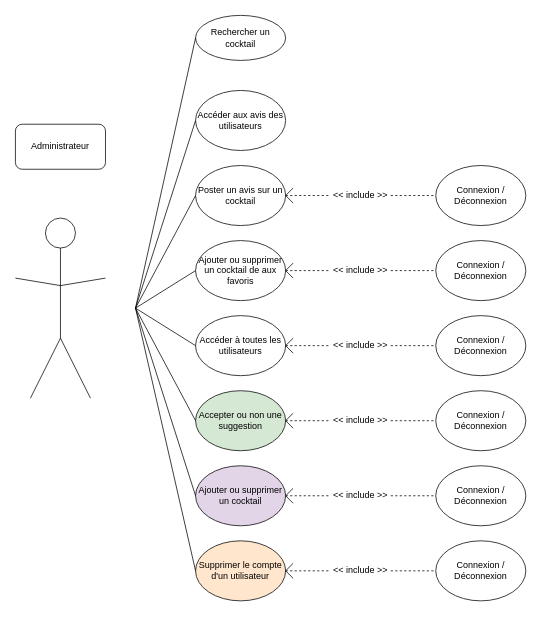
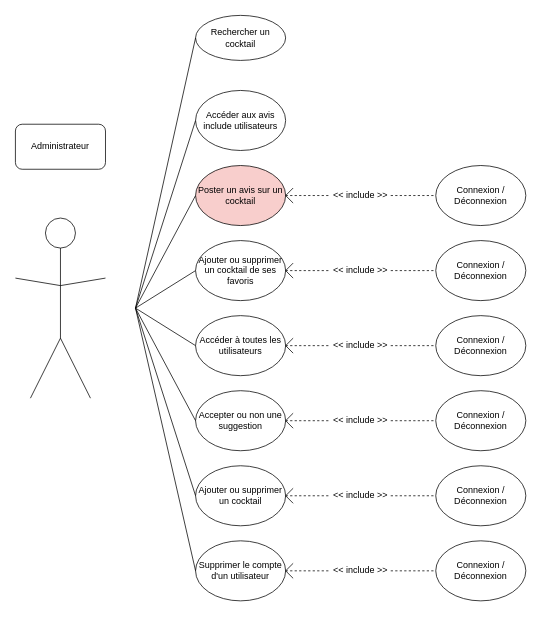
- <mxCell id="9" value="Accéder aux avis des utilisateurs" style="ellipse;whiteSpace=wrap;html=1;" vertex="1" parent="1"><mxGeometry x="260" y="120" width="120" height="80" as="geometry" /></mxCell>
+ <mxCell id="9" value="Accéder aux avis include utilisateurs" style="ellipse;whiteSpace=wrap;html=1;" vertex="1" parent="1"><mxGeometry x="260" y="120" width="120" height="80" as="geometry" /></mxCell>
- <mxCell id="13" value="Poster un avis sur un cocktail" style="ellipse;whiteSpace=wrap;html=1;" vertex="1" parent="1"><mxGeometry x="260" y="220" width="120" height="80" as="geometry" /></mxCell>
+ <mxCell id="13" value="Poster un avis sur un cocktail" style="ellipse;whiteSpace=wrap;html=1;fillColor=#f8cecc;" vertex="1" parent="1"><mxGeometry x="260" y="220" width="120" height="80" as="geometry" /></mxCell>
- <mxCell id="14" value="Ajouter ou supprimer un cocktail de aux favoris" style="ellipse;whiteSpace=wrap;html=1;" vertex="1" parent="1"><mxGeometry x="260" y="320" width="120" height="80" as="geometry" /></mxCell>
+ <mxCell id="14" value="Ajouter ou supprimer un cocktail de ses favoris" style="ellipse;whiteSpace=wrap;html=1;" vertex="1" parent="1"><mxGeometry x="260" y="320" width="120" height="80" as="geometry" /></mxCell>
- <mxCell id="16" value="Accepter ou non une suggestion" style="ellipse;whiteSpace=wrap;html=1;fillColor=#d5e8d4;" vertex="1" parent="1"><mxGeometry x="260" y="520" width="120" height="80" as="geometry" /></mxCell>
+ <mxCell id="16" value="Accepter ou non une suggestion" style="ellipse;whiteSpace=wrap;html=1;" vertex="1" parent="1"><mxGeometry x="260" y="520" width="120" height="80" as="geometry" /></mxCell>
- <mxCell id="21" value="Ajouter ou supprimer un cocktail" style="ellipse;whiteSpace=wrap;html=1;fillColor=#e1d5e7;" vertex="1" parent="1"><mxGeometry x="260" y="620" width="120" height="80" as="geometry" /></mxCell>
+ <mxCell id="21" value="Ajouter ou supprimer un cocktail" style="ellipse;whiteSpace=wrap;html=1;" vertex="1" parent="1"><mxGeometry x="260" y="620" width="120" height="80" as="geometry" /></mxCell>
- <mxCell id="22" value="Supprimer le compte d'un utilisateur" style="ellipse;whiteSpace=wrap;html=1;fillColor=#ffe6cc;" vertex="1" parent="1"><mxGeometry x="260" y="720" width="120" height="80" as="geometry" /></mxCell>
+ <mxCell id="22" value="Supprimer le compte d'un utilisateur" style="ellipse;whiteSpace=wrap;html=1;" vertex="1" parent="1"><mxGeometry x="260" y="720" width="120" height="80" as="geometry" /></mxCell>
